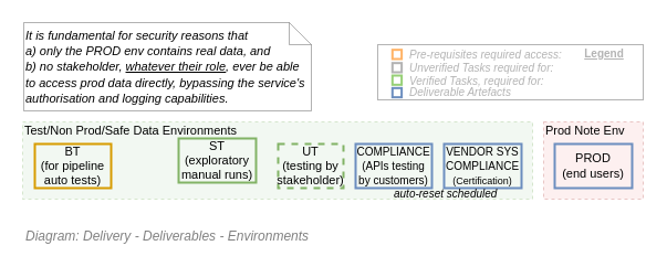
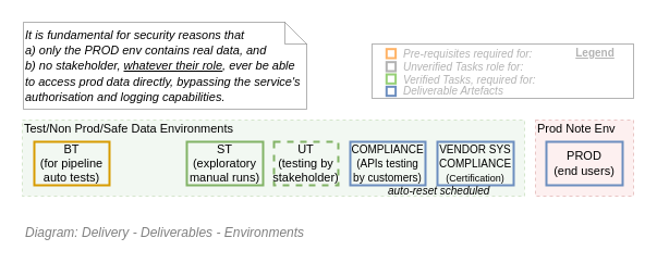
- <mxCell id="16" value="Pre-requisites required access:" style="text;html=1;strokeColor=none;fillColor=none;align=left;verticalAlign=middle;whiteSpace=wrap;rounded=0;fontSize=10;fontStyle=2;fontColor=#B3B3B3;" vertex="1" parent="12"><mxGeometry x="26.595" y="4.667" width="213.405" height="8.333" as="geometry" /></mxCell>
+ <mxCell id="16" value="Pre-requisites required for:" style="text;html=1;strokeColor=none;fillColor=none;align=left;verticalAlign=middle;whiteSpace=wrap;rounded=0;fontSize=10;fontStyle=2;fontColor=#B3B3B3;" vertex="1" parent="12"><mxGeometry x="26.595" y="4.667" width="213.405" height="8.333" as="geometry" /></mxCell>
- <mxCell id="21" value="Unverified Tasks required for:" style="text;html=1;strokeColor=none;fillColor=none;align=left;verticalAlign=middle;whiteSpace=wrap;rounded=0;fontSize=10;fontStyle=2;fontColor=#B3B3B3;" vertex="1" parent="12"><mxGeometry x="26.595" y="16.667" width="213.405" height="8.333" as="geometry" /></mxCell>
+ <mxCell id="21" value="Unverified Tasks role for:" style="text;html=1;strokeColor=none;fillColor=none;align=left;verticalAlign=middle;whiteSpace=wrap;rounded=0;fontSize=10;fontStyle=2;fontColor=#B3B3B3;" vertex="1" parent="12"><mxGeometry x="26.595" y="16.667" width="213.405" height="8.333" as="geometry" /></mxCell>
- <mxCell id="3" value="ST&lt;br style=&quot;font-size: 11px&quot;&gt;&lt;font style=&quot;font-size: 11px&quot;&gt;(exploratory manual runs)&lt;/font&gt;" style="rounded=0;whiteSpace=wrap;html=1;shadow=0;glass=0;comic=0;strokeColor=#82b366;fontSize=11;align=center;recursiveResize=0;container=1;collapsible=0;strokeWidth=2;fillColor=none;" vertex="1" parent="2"><mxGeometry x="141" y="15" width="70" height="40" as="geometry" /></mxCell>
+ <mxCell id="3" value="ST&lt;br style=&quot;font-size: 11px&quot;&gt;&lt;font style=&quot;font-size: 11px&quot;&gt;(exploratory manual runs)&lt;/font&gt;" style="rounded=0;whiteSpace=wrap;html=1;shadow=0;glass=0;comic=0;strokeColor=#82b366;fontSize=11;align=center;recursiveResize=0;container=1;collapsible=0;strokeWidth=2;fillColor=none;" vertex="1" parent="2"><mxGeometry x="151" y="20" width="70" height="40" as="geometry" /></mxCell>
